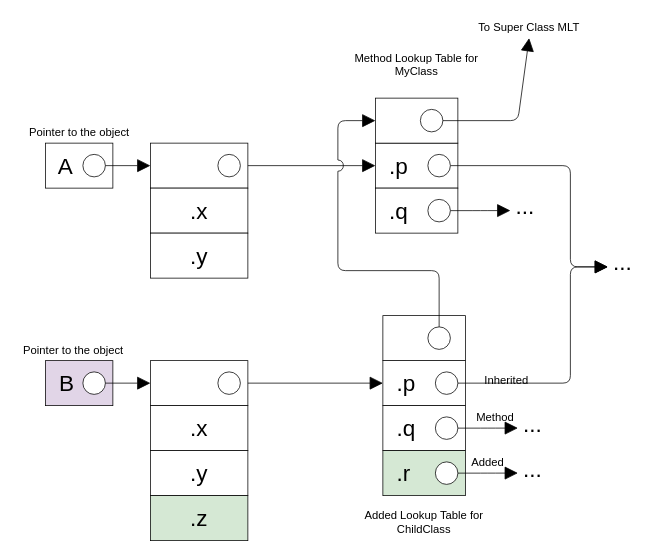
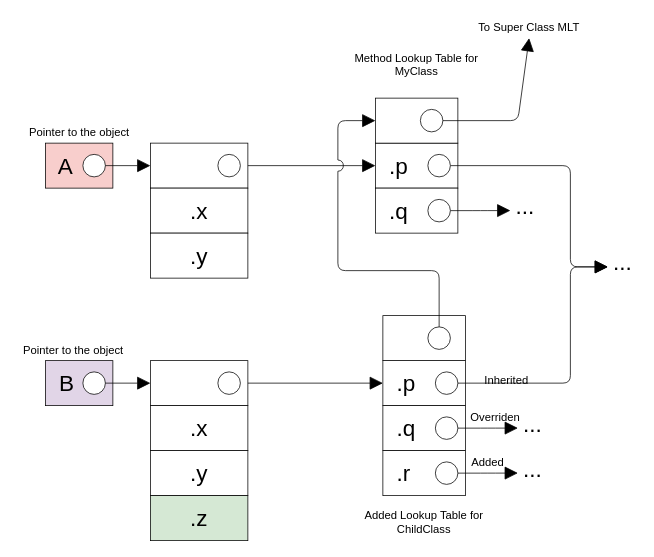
- <mxCell id="3" value="&amp;nbsp; A" style="rounded=0;whiteSpace=wrap;html=1;align=left;fontSize=30;" parent="1" vertex="1"><mxGeometry x="60" y="190" width="90" height="60" as="geometry" /></mxCell>
+ <mxCell id="3" value="&amp;nbsp; A" style="rounded=0;whiteSpace=wrap;html=1;align=left;fontSize=30;fillColor=#f8cecc;" parent="1" vertex="1"><mxGeometry x="60" y="190" width="90" height="60" as="geometry" /></mxCell>
- <mxCell id="42" value="Method" style="text;html=1;strokeColor=none;fillColor=none;align=center;verticalAlign=middle;whiteSpace=wrap;rounded=0;fontSize=15;" parent="1" vertex="1"><mxGeometry x="620" y="540" width="80" height="30" as="geometry" /></mxCell>
+ <mxCell id="42" value="Overriden" style="text;html=1;strokeColor=none;fillColor=none;align=center;verticalAlign=middle;whiteSpace=wrap;rounded=0;fontSize=15;" parent="1" vertex="1"><mxGeometry x="620" y="540" width="80" height="30" as="geometry" /></mxCell>
- <mxCell id="37" value="&amp;nbsp; .r" style="rounded=0;whiteSpace=wrap;html=1;align=left;fontSize=30;fillColor=#d5e8d4;" parent="1" vertex="1"><mxGeometry x="510" y="600" width="110" height="60" as="geometry" /></mxCell>
+ <mxCell id="37" value="&amp;nbsp; .r" style="rounded=0;whiteSpace=wrap;html=1;align=left;fontSize=30;" parent="1" vertex="1"><mxGeometry x="510" y="600" width="110" height="60" as="geometry" /></mxCell>
